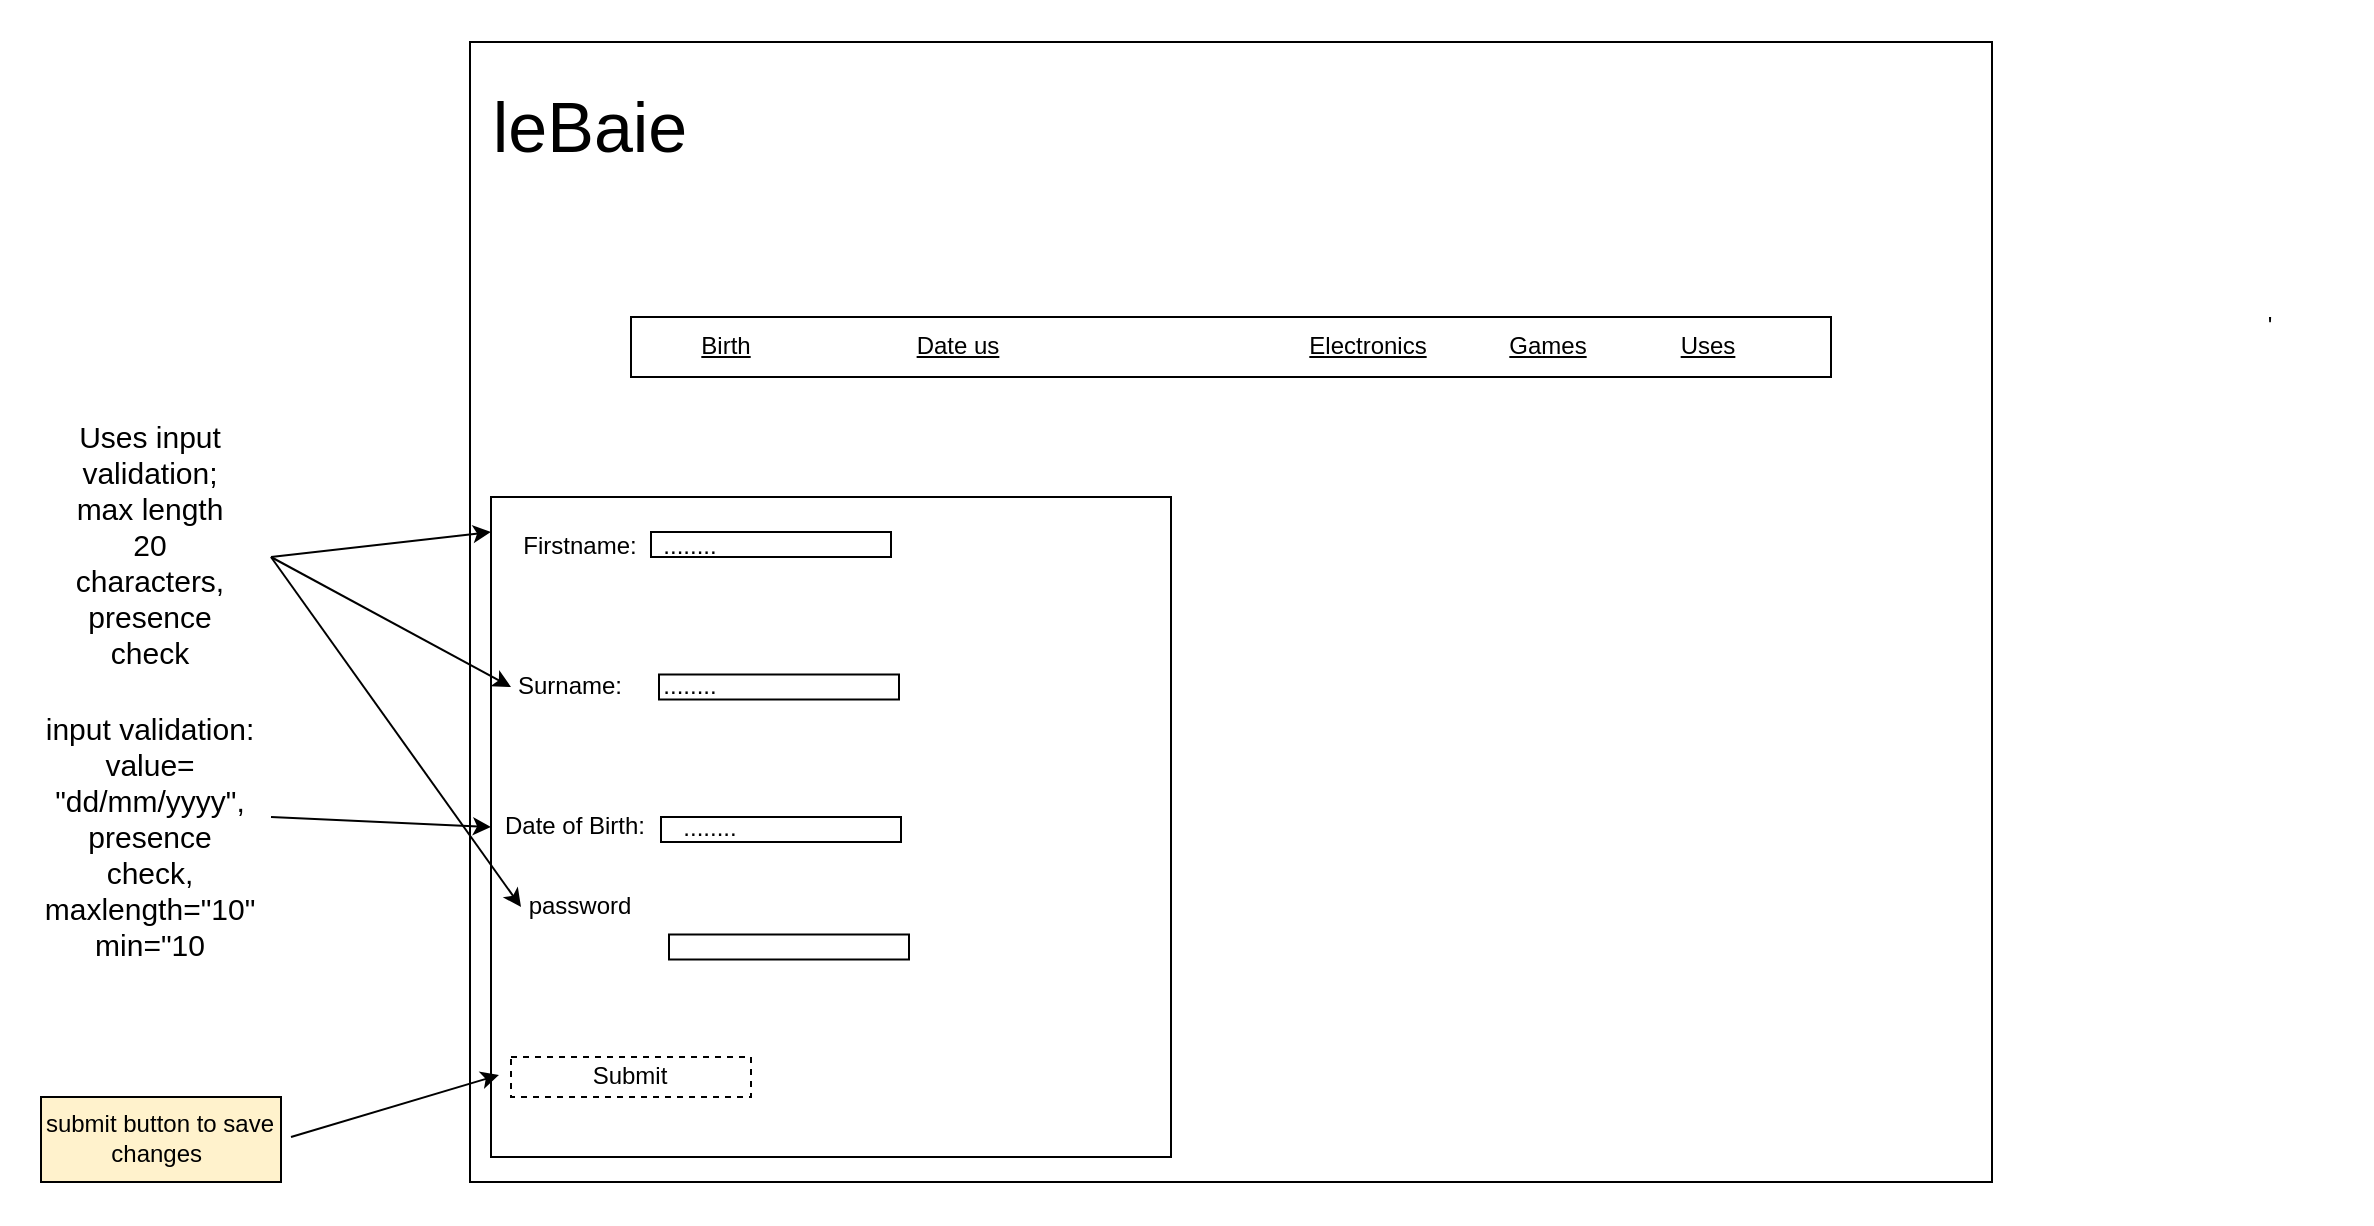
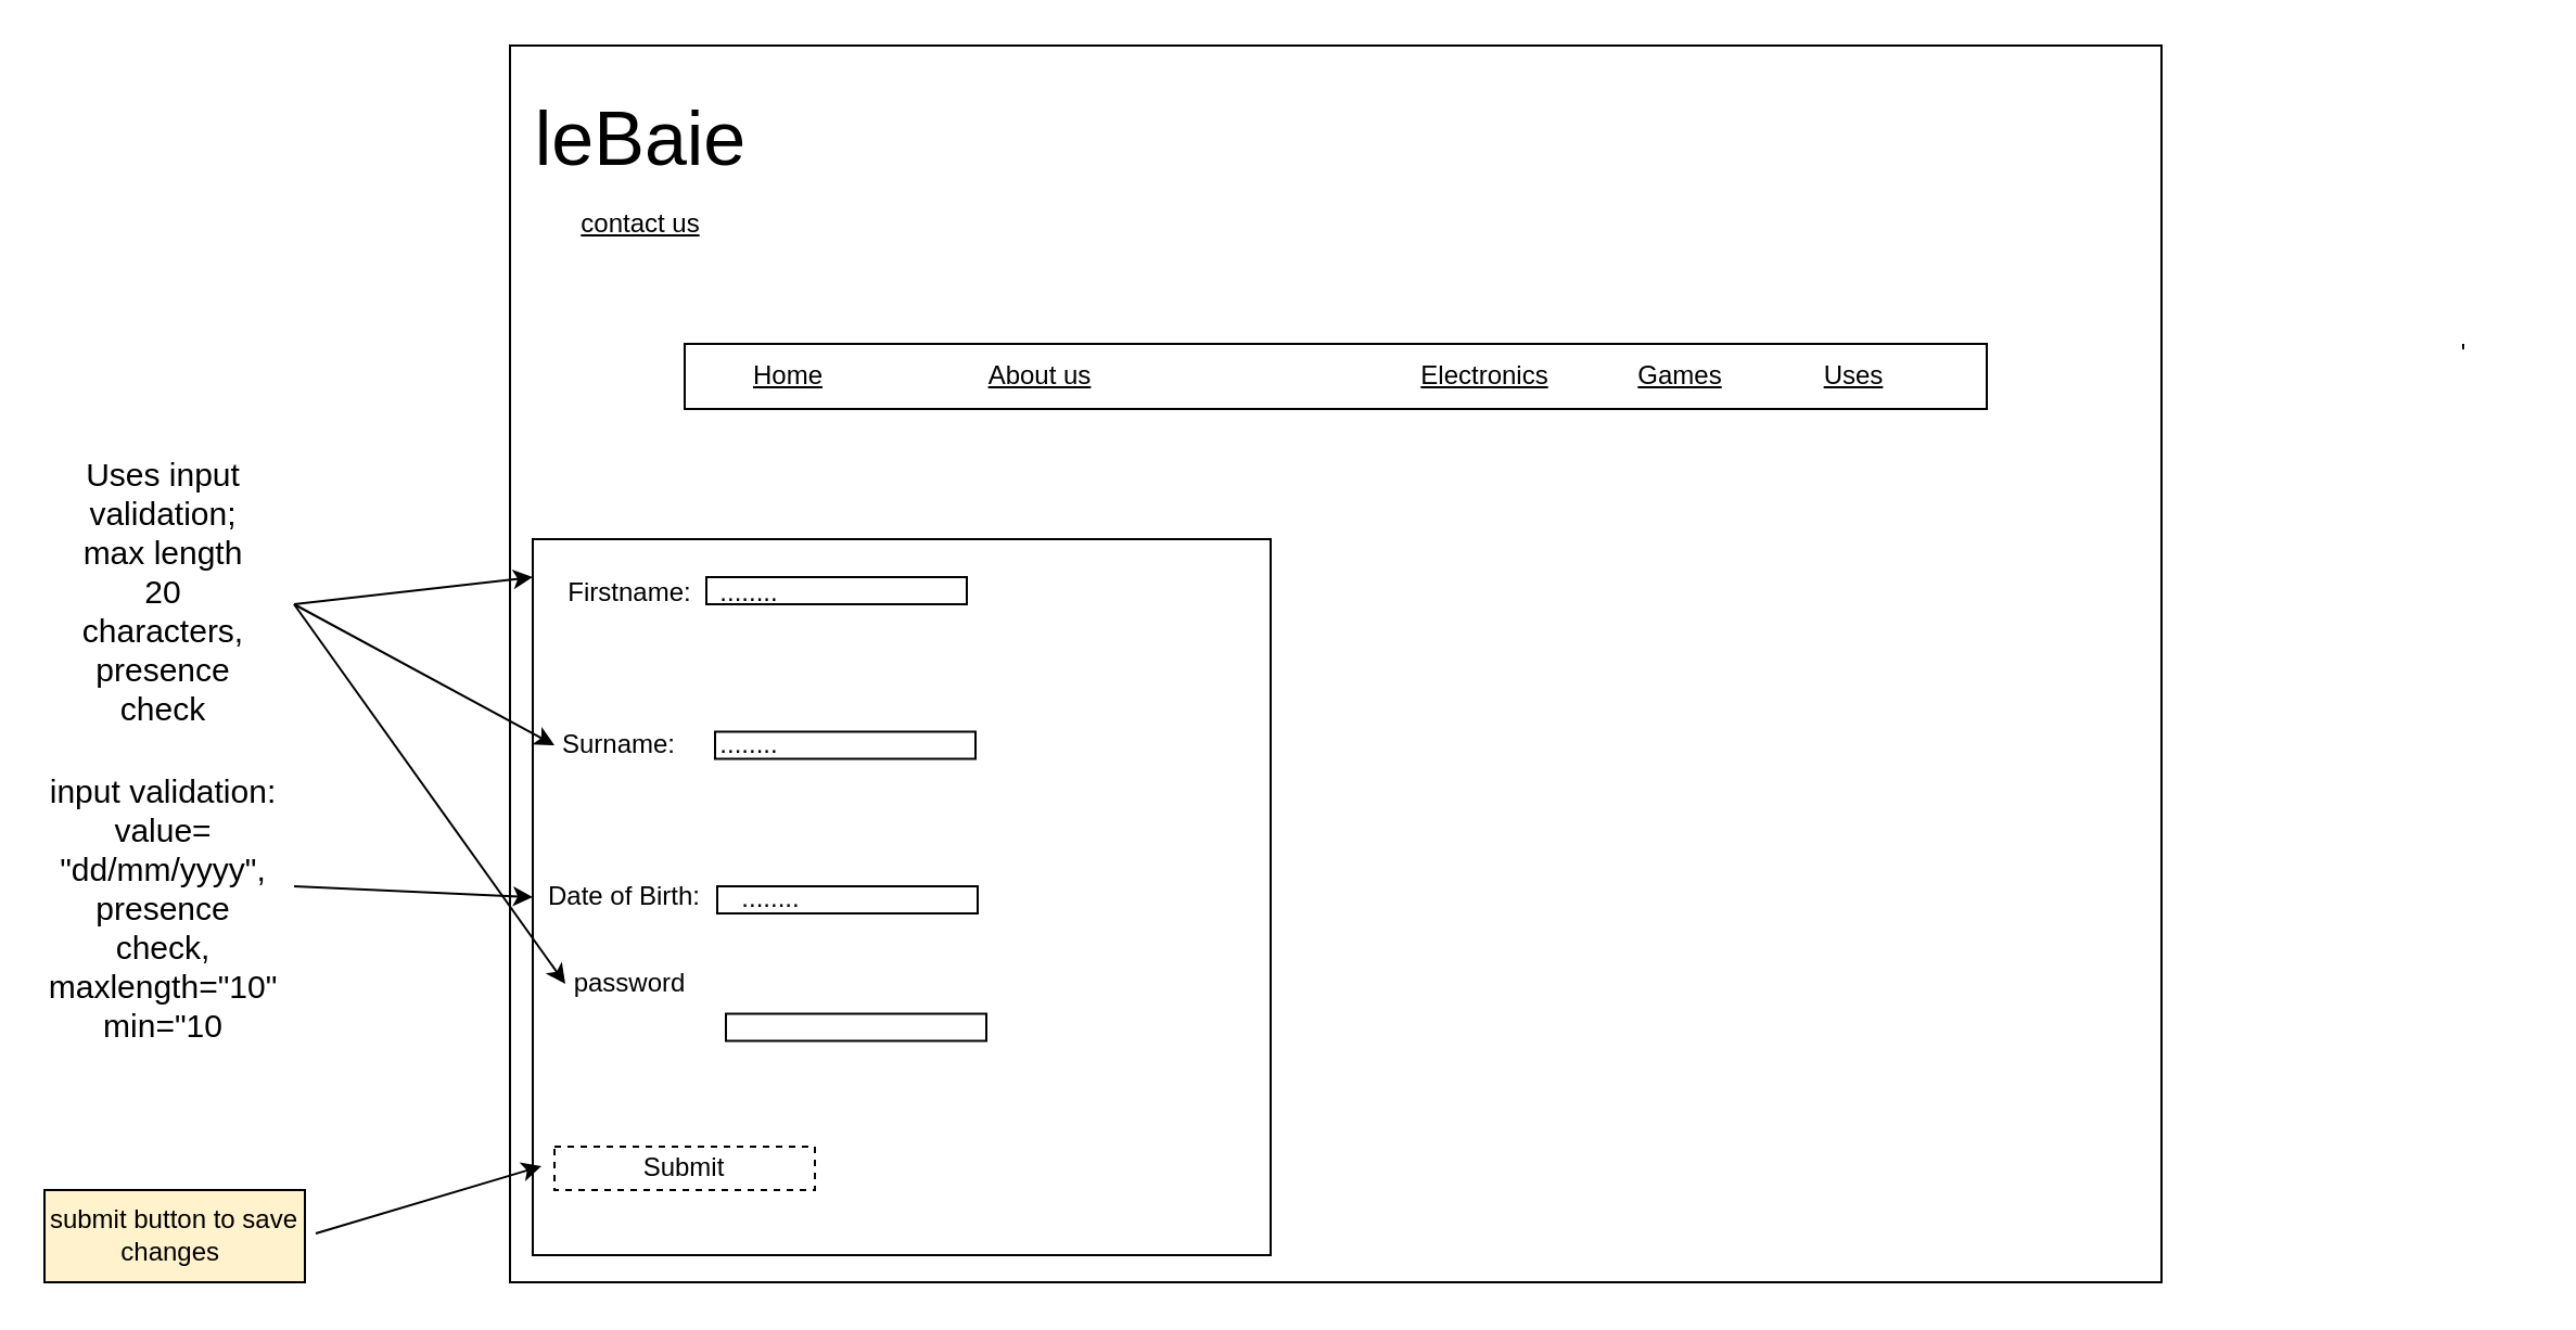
+ <mxCell id="4" value="&lt;span&gt;contact us&lt;br&gt;&lt;/span&gt;" style="text;html=1;strokeColor=none;fillColor=none;align=center;verticalAlign=middle;whiteSpace=wrap;rounded=0;fontStyle=4" parent="1" vertex="1"><mxGeometry x="265" y="88" width="60" height="30" as="geometry" /></mxCell>
- <mxCell id="16" value="&lt;span&gt;Birth &lt;/span&gt;" style="text;html=1;strokeColor=none;fillColor=none;align=center;verticalAlign=middle;whiteSpace=wrap;rounded=0;fontStyle=4" parent="1" vertex="1"><mxGeometry x="333" y="158" width="60" height="30" as="geometry" /></mxCell>
+ <mxCell id="16" value="&lt;span&gt;Home &lt;/span&gt;" style="text;html=1;strokeColor=none;fillColor=none;align=center;verticalAlign=middle;whiteSpace=wrap;rounded=0;fontStyle=4" parent="1" vertex="1"><mxGeometry x="333" y="158" width="60" height="30" as="geometry" /></mxCell>
- <mxCell id="19" value="Date us" style="text;html=1;strokeColor=none;fillColor=none;align=center;verticalAlign=middle;whiteSpace=wrap;rounded=0;fontStyle=4" parent="1" vertex="1"><mxGeometry x="449" y="158" width="60" height="30" as="geometry" /></mxCell>
+ <mxCell id="19" value="About us" style="text;html=1;strokeColor=none;fillColor=none;align=center;verticalAlign=middle;whiteSpace=wrap;rounded=0;fontStyle=4" parent="1" vertex="1"><mxGeometry x="449" y="158" width="60" height="30" as="geometry" /></mxCell>
